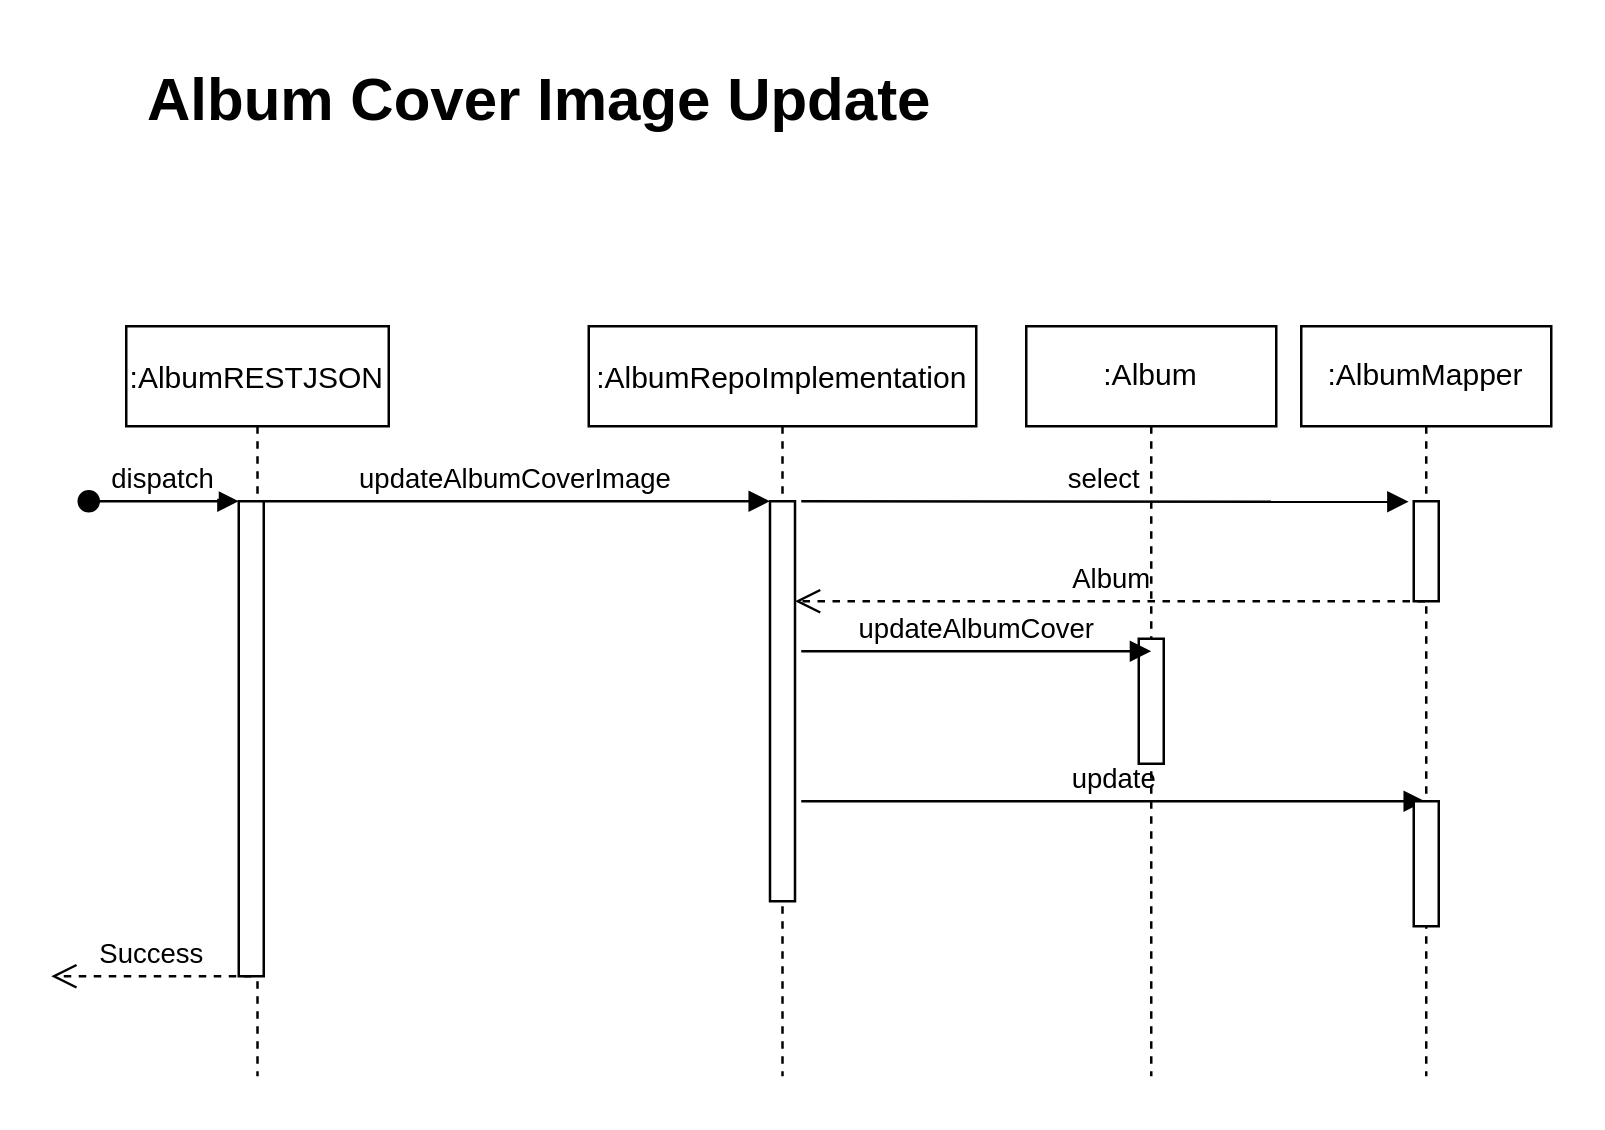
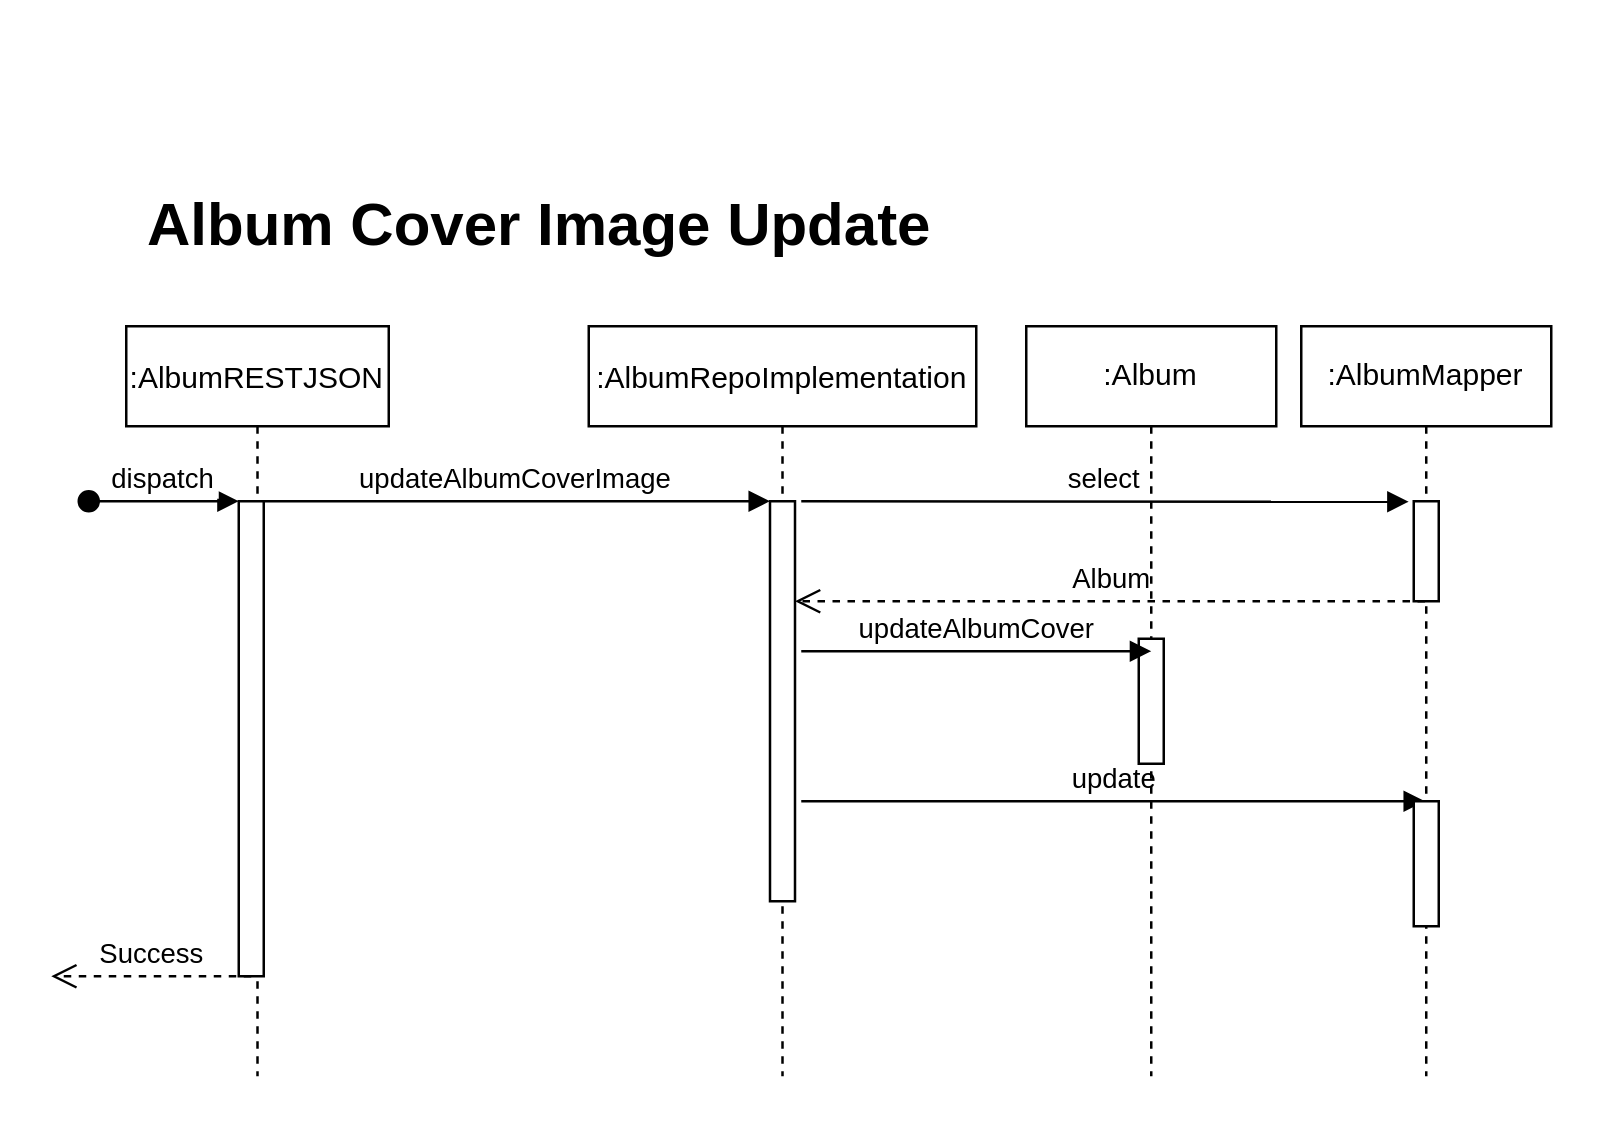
- <mxCell id="18" value="Album Cover Image Update" style="text;strokeColor=none;fillColor=none;html=1;fontSize=24;fontStyle=1;verticalAlign=middle;align=center;" vertex="1" parent="1"><mxGeometry x="50" y="20" width="330" height="40" as="geometry" /></mxCell>
+ <mxCell id="18" value="Album Cover Image Update" style="text;strokeColor=none;fillColor=none;html=1;fontSize=24;fontStyle=1;verticalAlign=middle;align=center;" vertex="1" parent="1"><mxGeometry x="50" y="70" width="330" height="40" as="geometry" /></mxCell>
